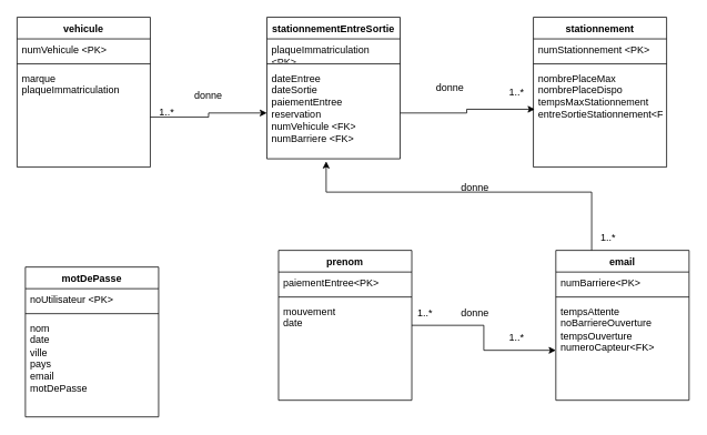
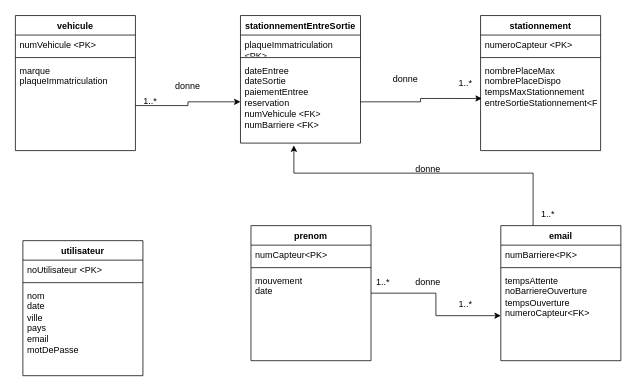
- <mxCell id="22" value="numStationnement &amp;lt;PK&amp;gt;" style="text;strokeColor=none;fillColor=none;align=left;verticalAlign=top;spacingLeft=4;spacingRight=4;overflow=hidden;rotatable=0;points=[[0,0.5],[1,0.5]];portConstraint=eastwest;whiteSpace=wrap;html=1;" parent="21" vertex="1"><mxGeometry y="26" width="160" height="26" as="geometry" /></mxCell>
+ <mxCell id="22" value="numeroCapteur &amp;lt;PK&amp;gt;" style="text;strokeColor=none;fillColor=none;align=left;verticalAlign=top;spacingLeft=4;spacingRight=4;overflow=hidden;rotatable=0;points=[[0,0.5],[1,0.5]];portConstraint=eastwest;whiteSpace=wrap;html=1;" parent="21" vertex="1"><mxGeometry y="26" width="160" height="26" as="geometry" /></mxCell>
- <mxCell id="2" value="motDePasse" style="swimlane;fontStyle=1;align=center;verticalAlign=top;childLayout=stackLayout;horizontal=1;startSize=26;horizontalStack=0;resizeParent=1;resizeParentMax=0;resizeLast=0;collapsible=1;marginBottom=0;whiteSpace=wrap;html=1;" parent="1" vertex="1"><mxGeometry x="30" y="320" width="160" height="180" as="geometry" /></mxCell>
+ <mxCell id="2" value="utilisateur" style="swimlane;fontStyle=1;align=center;verticalAlign=top;childLayout=stackLayout;horizontal=1;startSize=26;horizontalStack=0;resizeParent=1;resizeParentMax=0;resizeLast=0;collapsible=1;marginBottom=0;whiteSpace=wrap;html=1;" parent="1" vertex="1"><mxGeometry x="30" y="320" width="160" height="180" as="geometry" /></mxCell>
- <mxCell id="16" value="paiementEntree&amp;lt;PK&amp;gt;" style="text;strokeColor=none;fillColor=none;align=left;verticalAlign=top;spacingLeft=4;spacingRight=4;overflow=hidden;rotatable=0;points=[[0,0.5],[1,0.5]];portConstraint=eastwest;whiteSpace=wrap;html=1;" parent="15" vertex="1"><mxGeometry y="26" width="160" height="26" as="geometry" /></mxCell>
+ <mxCell id="16" value="numCapteur&amp;lt;PK&amp;gt;" style="text;strokeColor=none;fillColor=none;align=left;verticalAlign=top;spacingLeft=4;spacingRight=4;overflow=hidden;rotatable=0;points=[[0,0.5],[1,0.5]];portConstraint=eastwest;whiteSpace=wrap;html=1;" parent="15" vertex="1"><mxGeometry y="26" width="160" height="26" as="geometry" /></mxCell>
